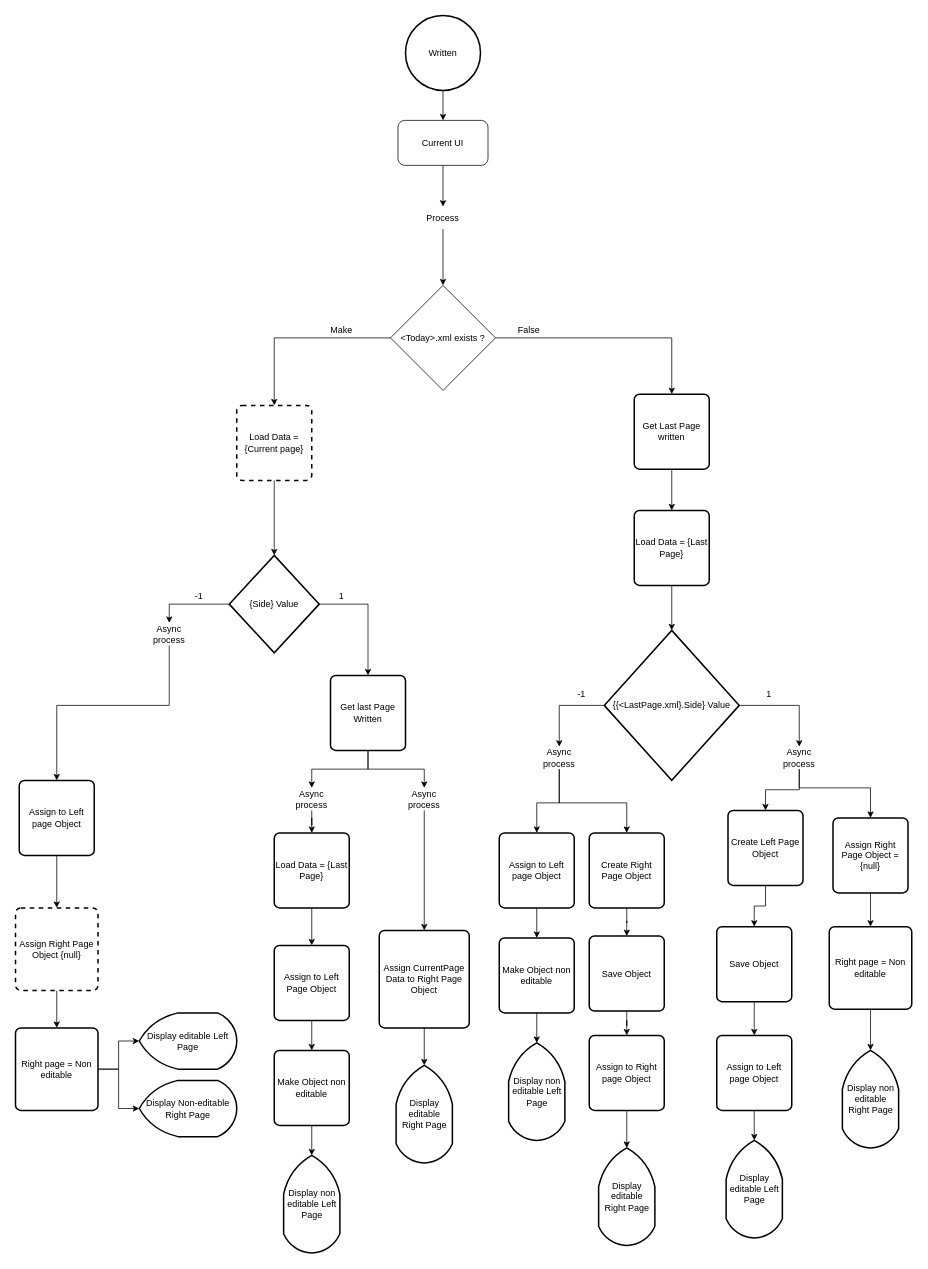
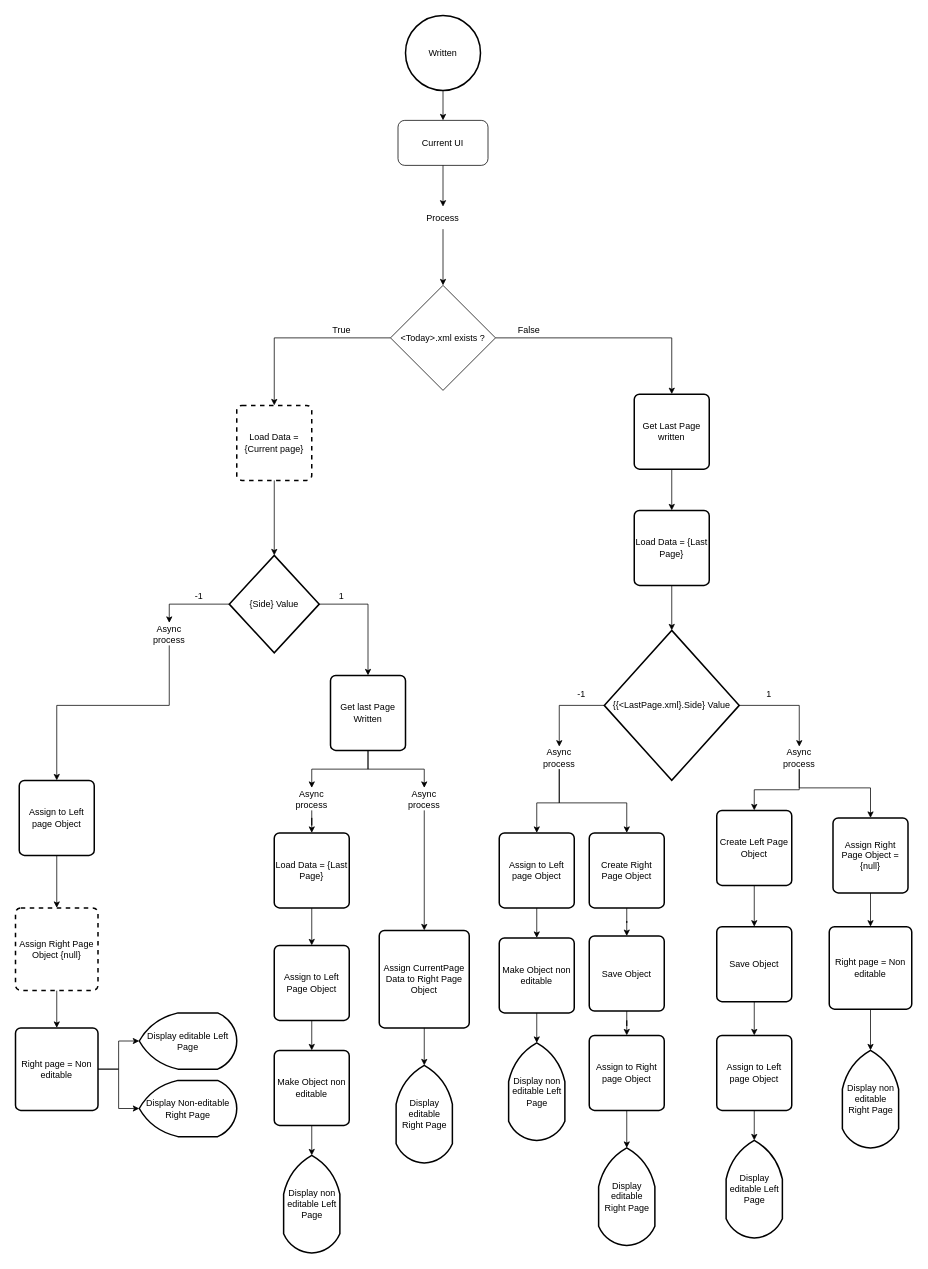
- <mxCell id="10" value="Make" style="text;html=1;strokeColor=none;fillColor=none;align=center;verticalAlign=middle;whiteSpace=wrap;rounded=0;" vertex="1" parent="1"><mxGeometry x="425" y="430" width="60" height="20" as="geometry" /></mxCell>
+ <mxCell id="10" value="True" style="text;html=1;strokeColor=none;fillColor=none;align=center;verticalAlign=middle;whiteSpace=wrap;rounded=0;" vertex="1" parent="1"><mxGeometry x="425" y="430" width="60" height="20" as="geometry" /></mxCell>
- <mxCell id="74" value="Create Left Page Object" style="rounded=1;whiteSpace=wrap;html=1;absoluteArcSize=1;arcSize=14;strokeWidth=2;" vertex="1" parent="1"><mxGeometry x="970" y="1080" width="100" height="100" as="geometry" /></mxCell>
+ <mxCell id="74" value="Create Left Page Object" style="rounded=1;whiteSpace=wrap;html=1;absoluteArcSize=1;arcSize=14;strokeWidth=2;" vertex="1" parent="1"><mxGeometry x="955" y="1080" width="100" height="100" as="geometry" /></mxCell>
